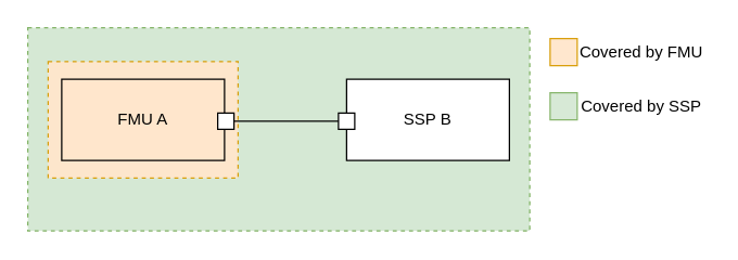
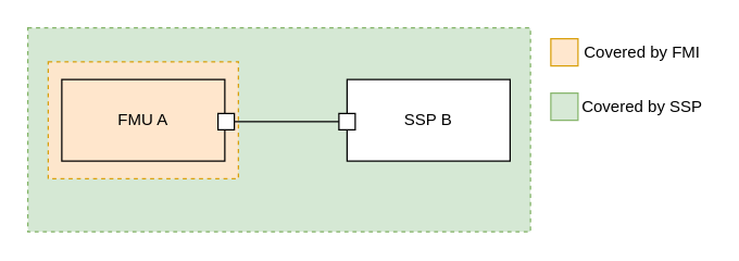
- <mxCell id="10" value="Covered by FMU" style="text;html=1;resizable=0;autosize=1;align=center;verticalAlign=middle;points=[];fillColor=none;strokeColor=none;rounded=0;opacity=95;" vertex="1" parent="1"><mxGeometry x="422" y="28" width="100" height="20" as="geometry" /></mxCell>
+ <mxCell id="10" value="Covered by FMI" style="text;html=1;resizable=0;autosize=1;align=center;verticalAlign=middle;points=[];fillColor=none;strokeColor=none;rounded=0;opacity=95;" vertex="1" parent="1"><mxGeometry x="422" y="28" width="100" height="20" as="geometry" /></mxCell>
